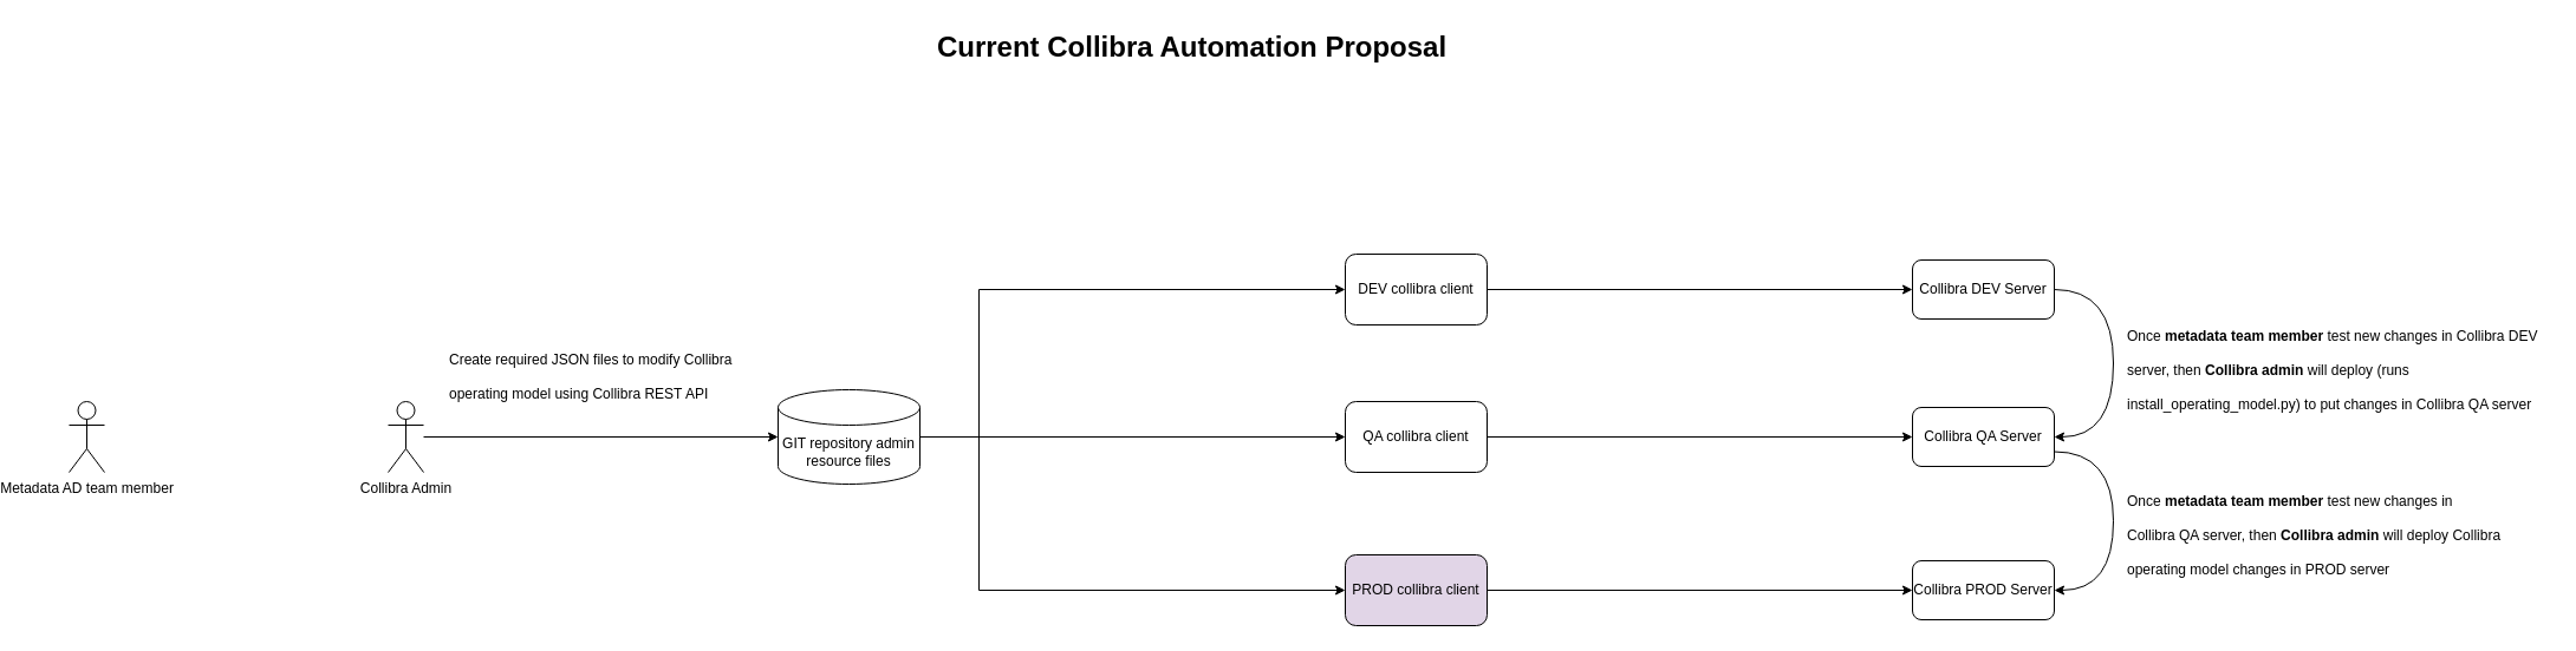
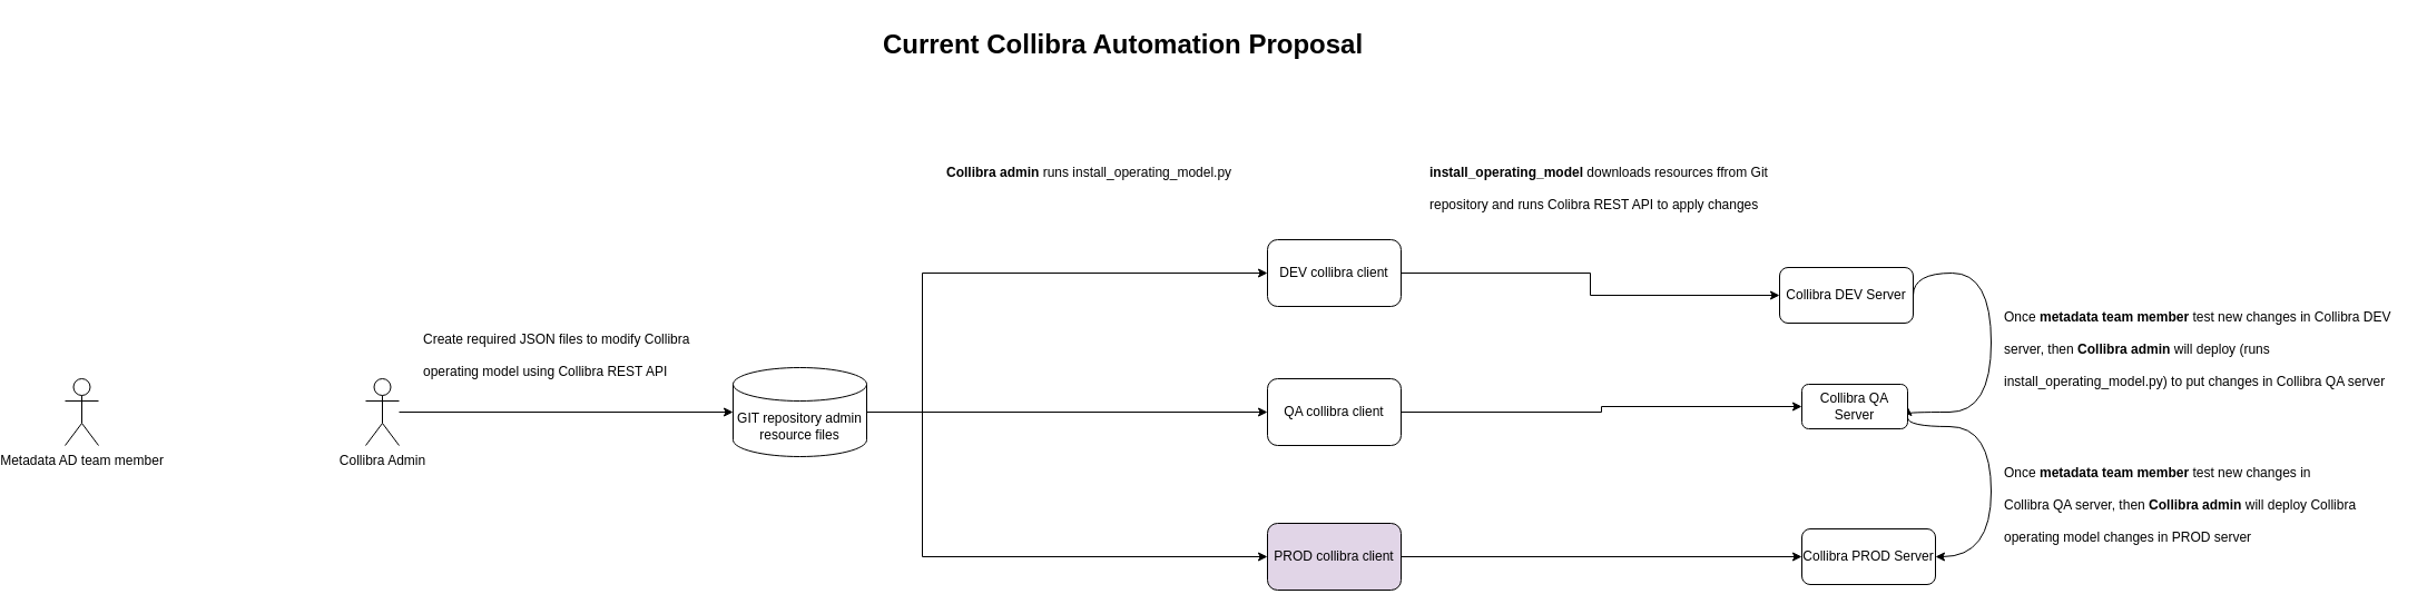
+ <mxCell id="16" value="&lt;h1 style=&quot;margin-top: 0px; margin-bottom: 16.08px;&quot;&gt;&lt;span style=&quot;background-color: transparent; color: light-dark(rgb(0, 0, 0), rgb(255, 255, 255));&quot;&gt;&lt;font style=&quot;font-size: 12px;&quot;&gt;Collibra admin&lt;span style=&quot;font-weight: normal;&quot;&gt; runs install_operating_model.py&lt;/span&gt;&lt;/font&gt;&lt;/span&gt;&lt;/h1&gt;" style="text;html=1;whiteSpace=wrap;overflow=hidden;rounded=0;" vertex="1" parent="1"><mxGeometry x="810" y="130" width="260" height="70" as="geometry" /></mxCell>
+ <mxCell id="23" value="&lt;h1 style=&quot;margin-top: 0px; margin-bottom: 16.08px;&quot;&gt;&lt;span style=&quot;background-color: transparent; color: light-dark(rgb(0, 0, 0), rgb(255, 255, 255));&quot;&gt;&lt;font style=&quot;font-size: 12px;&quot;&gt;install_operating_model&lt;span style=&quot;font-weight: normal;&quot;&gt; downloads resources ffrom Git repository and runs Colibra REST API to apply changes&lt;/span&gt;&lt;/font&gt;&lt;/span&gt;&lt;/h1&gt;" style="text;html=1;whiteSpace=wrap;overflow=hidden;rounded=0;" vertex="1" parent="1"><mxGeometry x="1244" y="130" width="320" height="70" as="geometry" /></mxCell>
- <mxCell id="18" value="Collibra DEV Server" style="rounded=1;whiteSpace=wrap;html=1;" vertex="1" parent="1"><mxGeometry x="1580" y="220" width="120" height="50" as="geometry" /></mxCell>
+ <mxCell id="18" value="Collibra DEV Server" style="rounded=1;whiteSpace=wrap;html=1;" vertex="1" parent="1"><mxGeometry x="1560" y="240" width="120" height="50" as="geometry" /></mxCell>
- <mxCell id="21" value="Collibra QA Server" style="rounded=1;whiteSpace=wrap;html=1;" vertex="1" parent="1"><mxGeometry x="1580" y="345" width="120" height="50" as="geometry" /></mxCell>
+ <mxCell id="21" value="Collibra QA Server" style="rounded=1;whiteSpace=wrap;html=1;" vertex="1" parent="1"><mxGeometry x="1580" y="345" width="95" height="40" as="geometry" /></mxCell>
